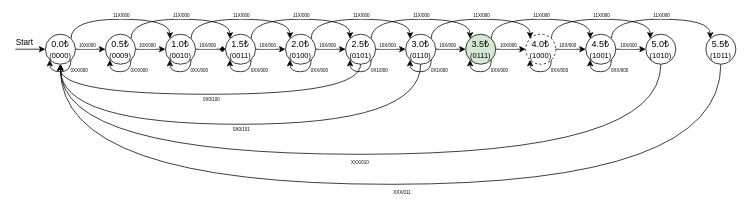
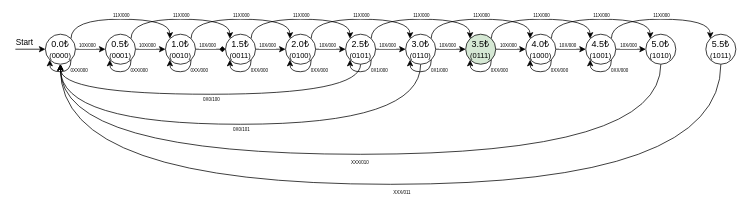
- <mxCell id="8" value="0.5₺&lt;br&gt;&lt;span style=&quot;font-size: 10px&quot;&gt;(0009)&lt;/span&gt;" style="ellipse;whiteSpace=wrap;html=1;" parent="1" vertex="1"><mxGeometry x="140" y="45" width="40" height="40" as="geometry" /></mxCell>
+ <mxCell id="8" value="0.5₺&lt;br&gt;&lt;span style=&quot;font-size: 10px&quot;&gt;(0001)&lt;/span&gt;" style="ellipse;whiteSpace=wrap;html=1;" parent="1" vertex="1"><mxGeometry x="140" y="45" width="40" height="40" as="geometry" /></mxCell>
- <mxCell id="34" value="4.0₺&lt;br&gt;&lt;span style=&quot;font-size: 10px&quot;&gt;(1000)&lt;/span&gt;" style="ellipse;whiteSpace=wrap;html=1;dashed=1;" parent="1" vertex="1"><mxGeometry x="700" y="45" width="40" height="40" as="geometry" /></mxCell>
+ <mxCell id="34" value="4.0₺&lt;br&gt;&lt;span style=&quot;font-size: 10px&quot;&gt;(1000)&lt;/span&gt;" style="ellipse;whiteSpace=wrap;html=1;" parent="1" vertex="1"><mxGeometry x="700" y="45" width="40" height="40" as="geometry" /></mxCell>
